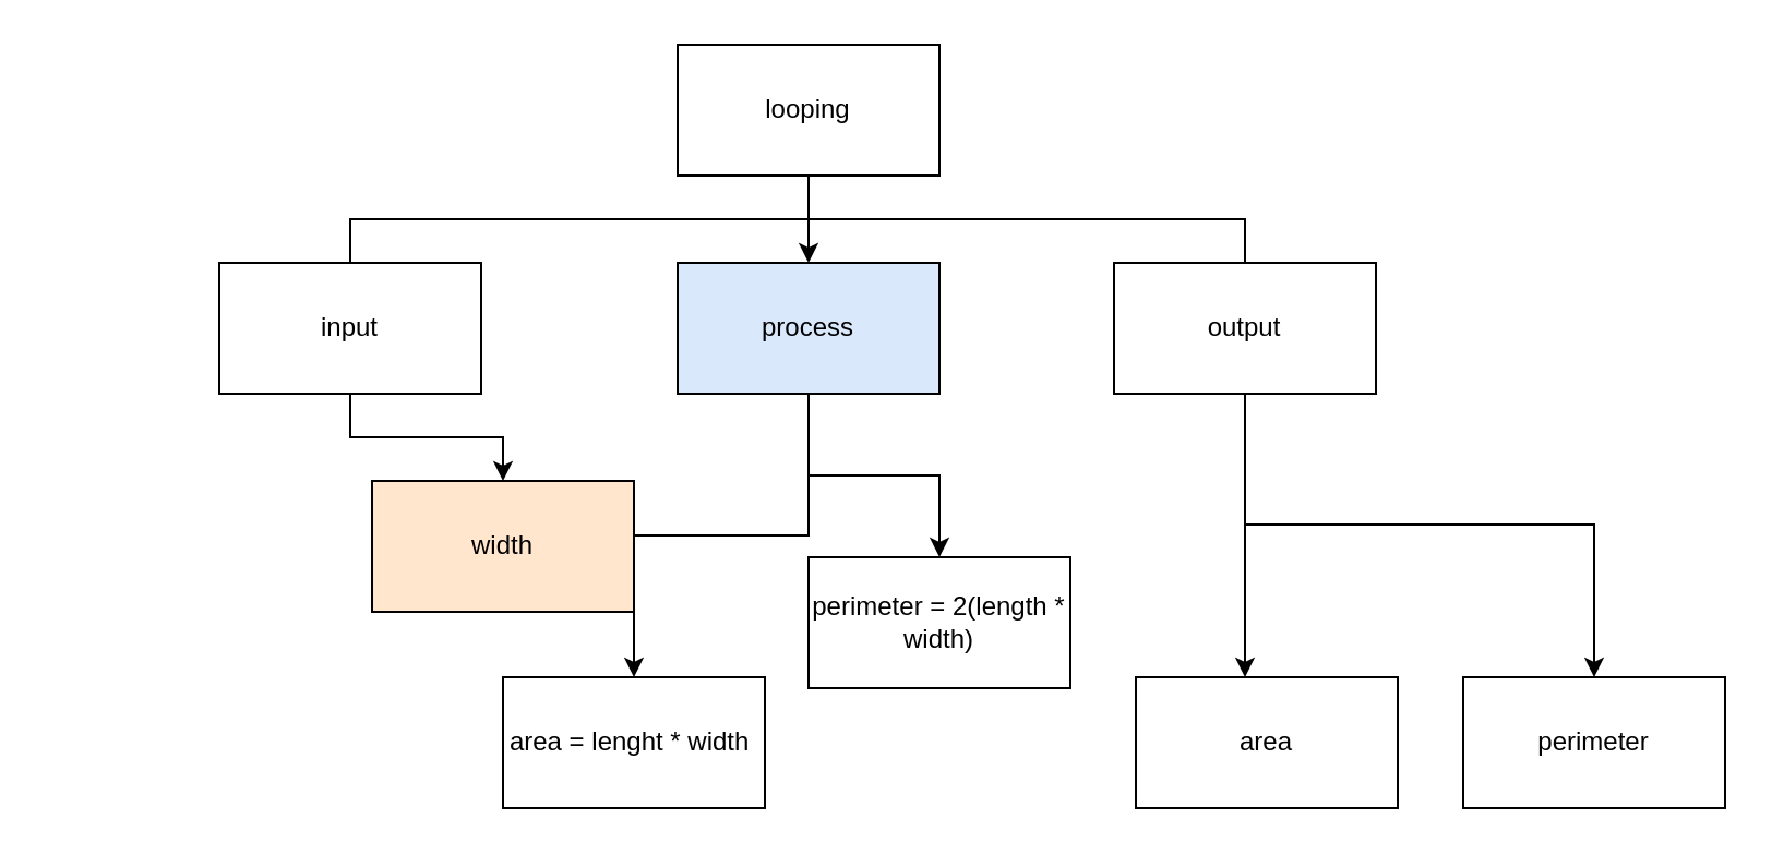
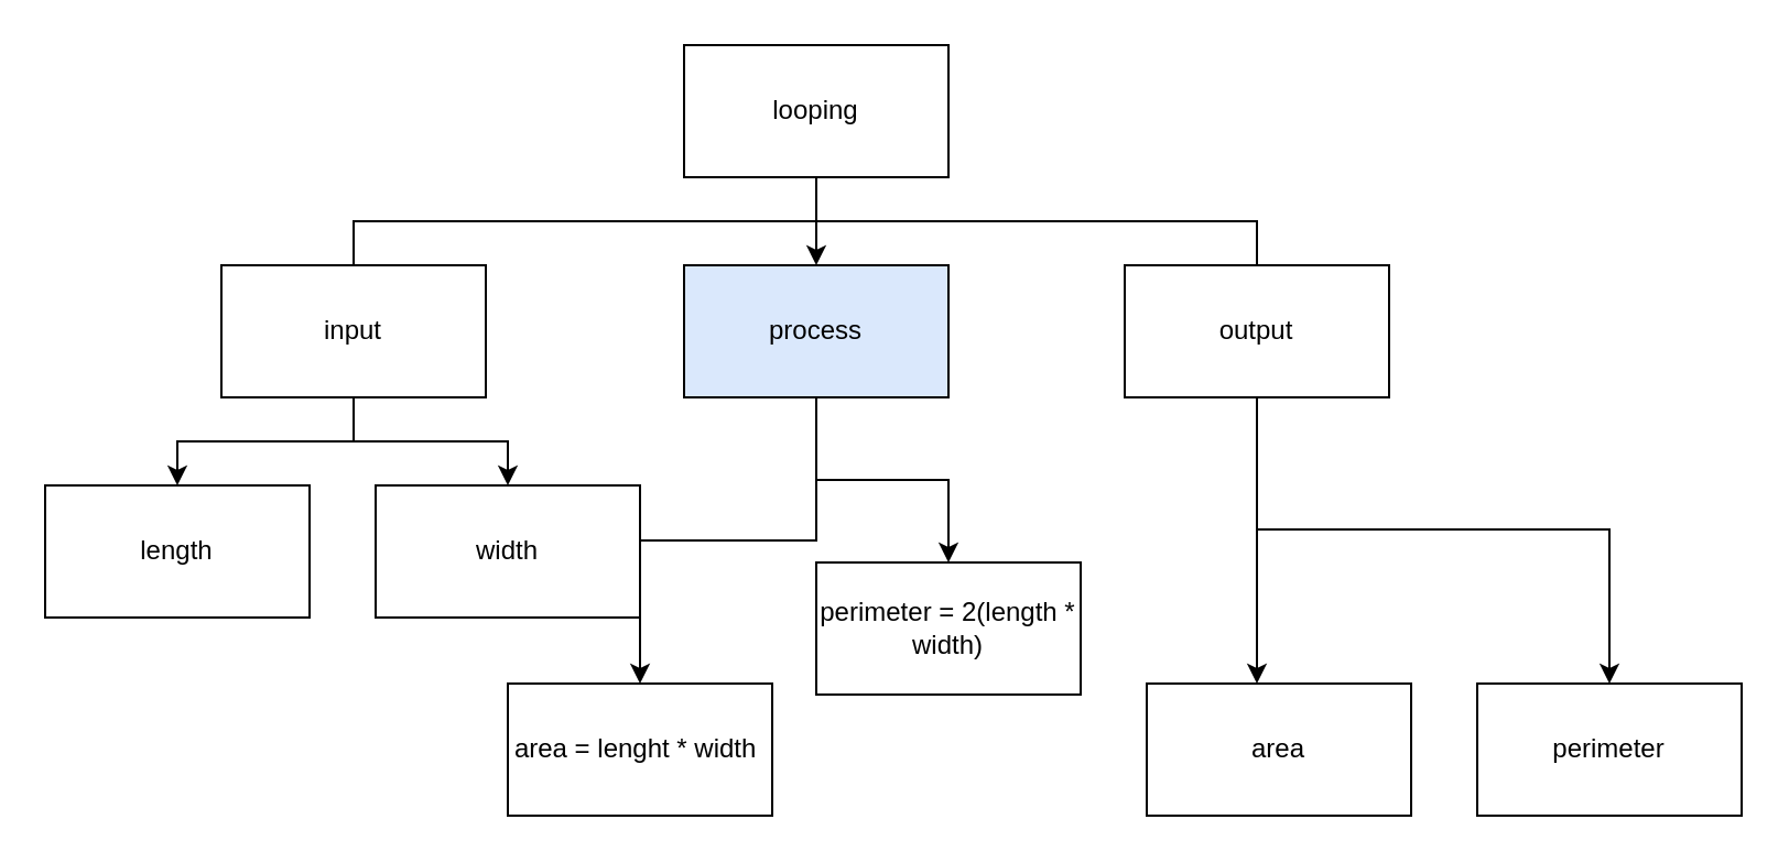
+ <mxCell id="4" style="edgeStyle=orthogonalEdgeStyle;html=1;rounded=0;" edge="1" parent="1" source="7" target="15"><mxGeometry relative="1" as="geometry" /></mxCell>
+ <mxCell id="15" value="length" style="rounded=0;whiteSpace=wrap;html=1;" vertex="1" parent="1"><mxGeometry x="20" y="220" width="120" height="60" as="geometry" /></mxCell>
- <mxCell id="14" value="width&lt;br&gt;" style="rounded=0;whiteSpace=wrap;html=1;fillColor=#ffe6cc;" vertex="1" parent="1"><mxGeometry x="170" y="220" width="120" height="60" as="geometry" /></mxCell>
+ <mxCell id="14" value="width&lt;br&gt;" style="rounded=0;whiteSpace=wrap;html=1;" vertex="1" parent="1"><mxGeometry x="170" y="220" width="120" height="60" as="geometry" /></mxCell>
